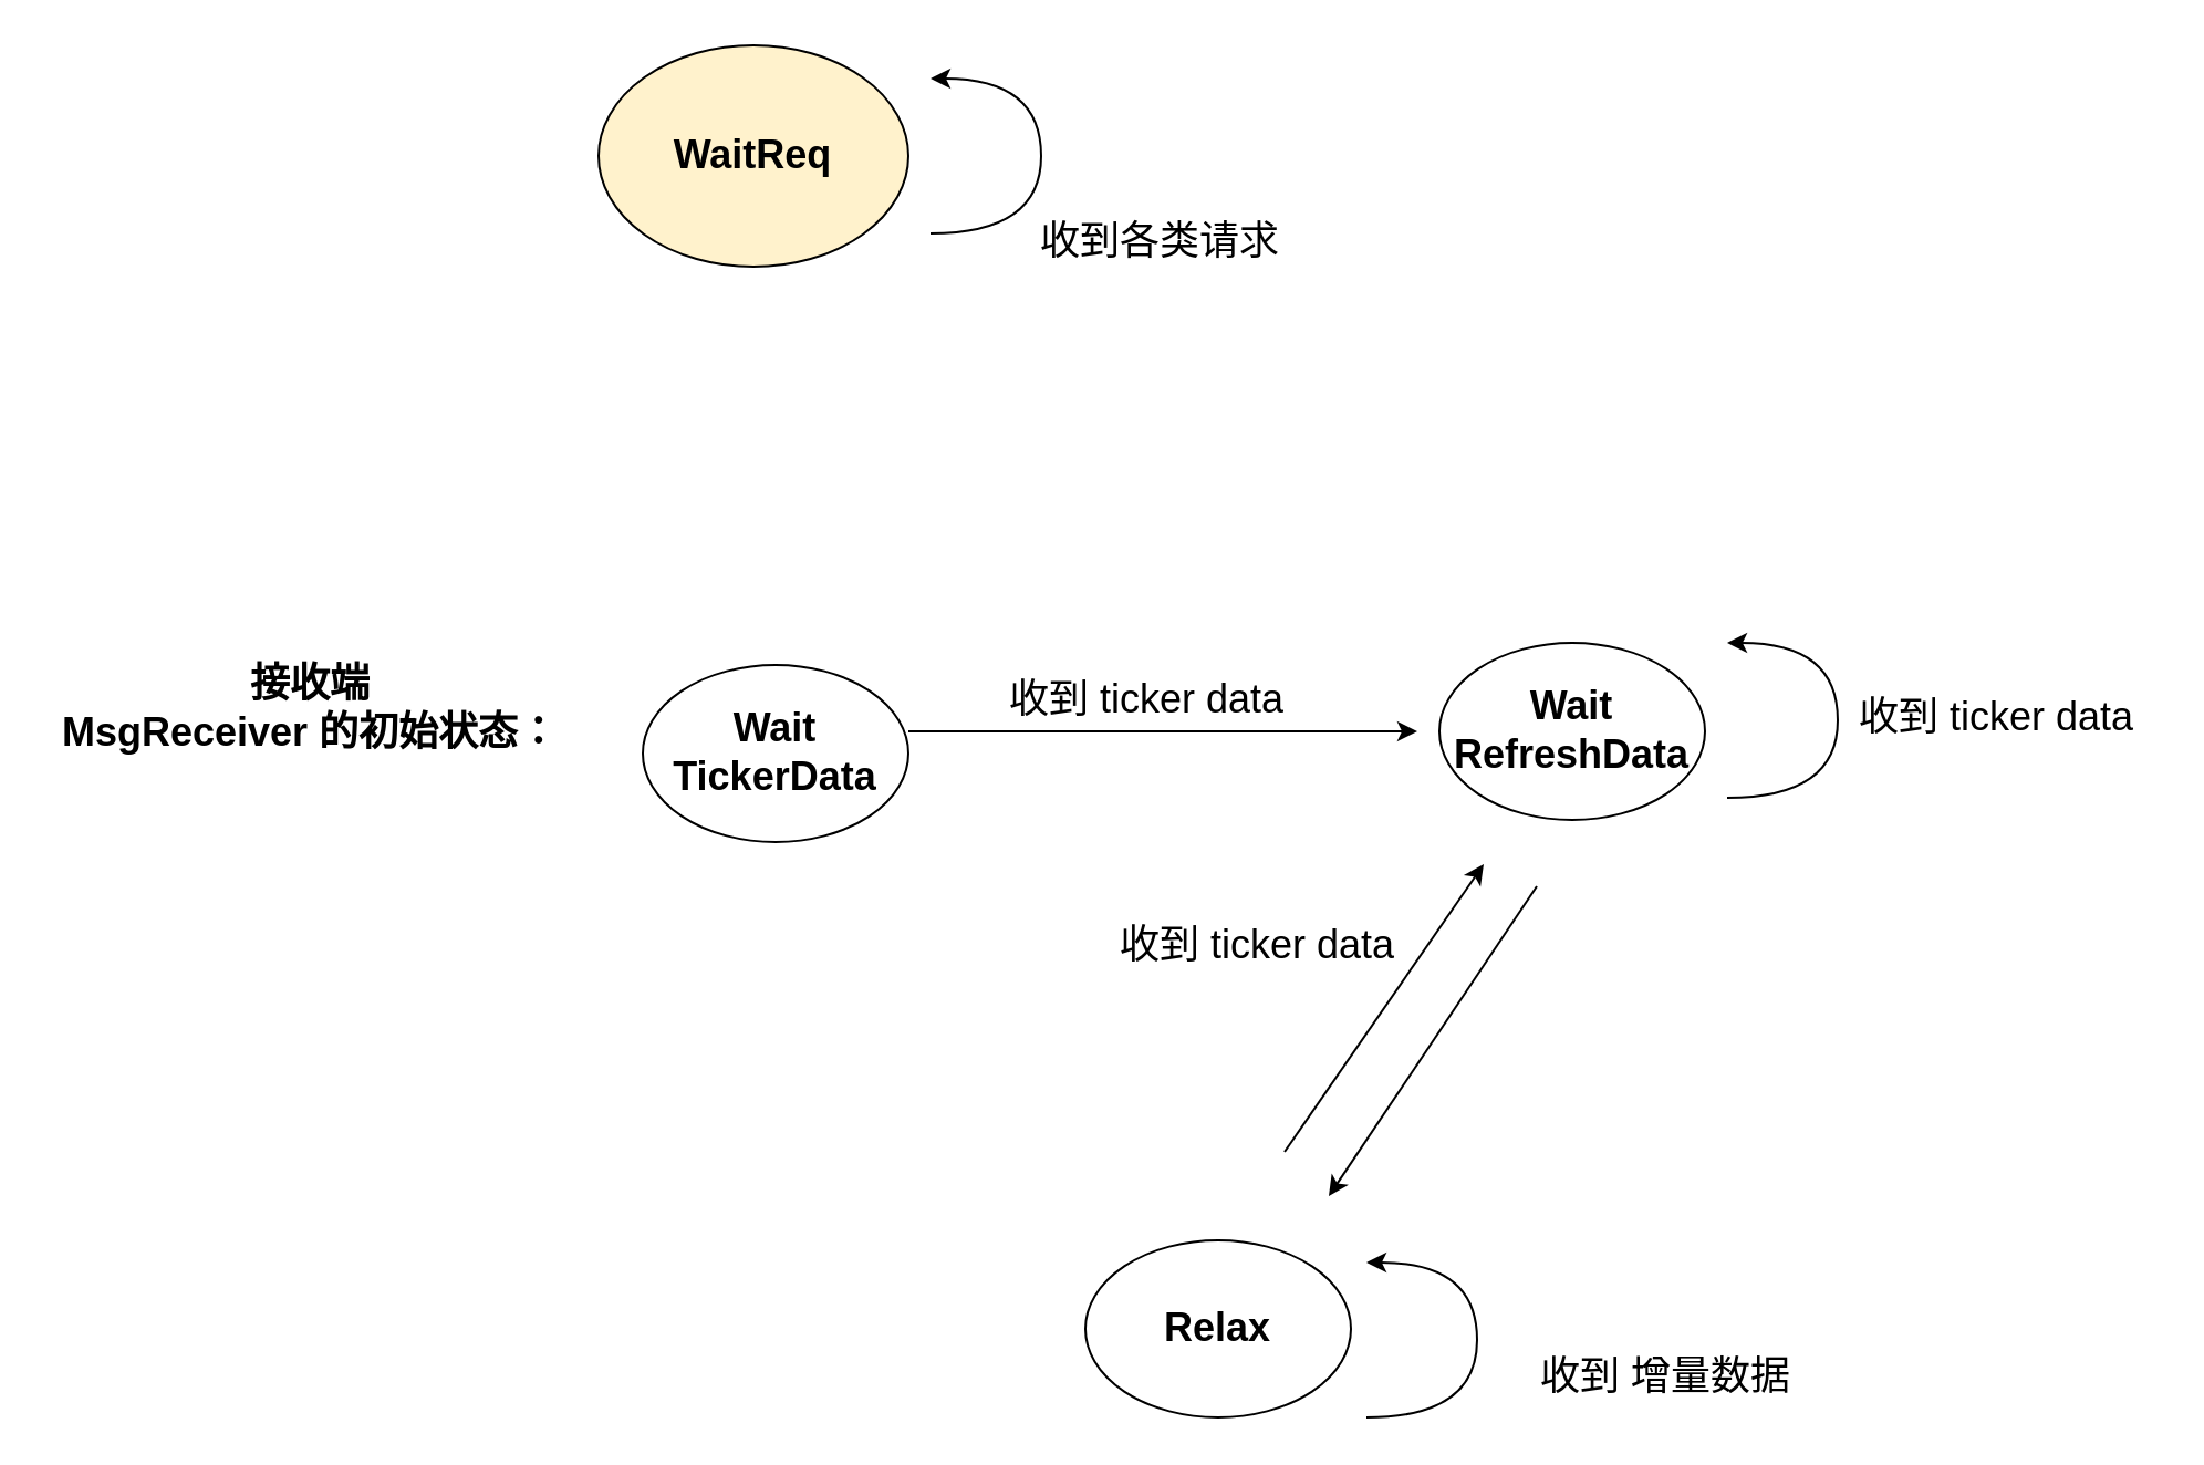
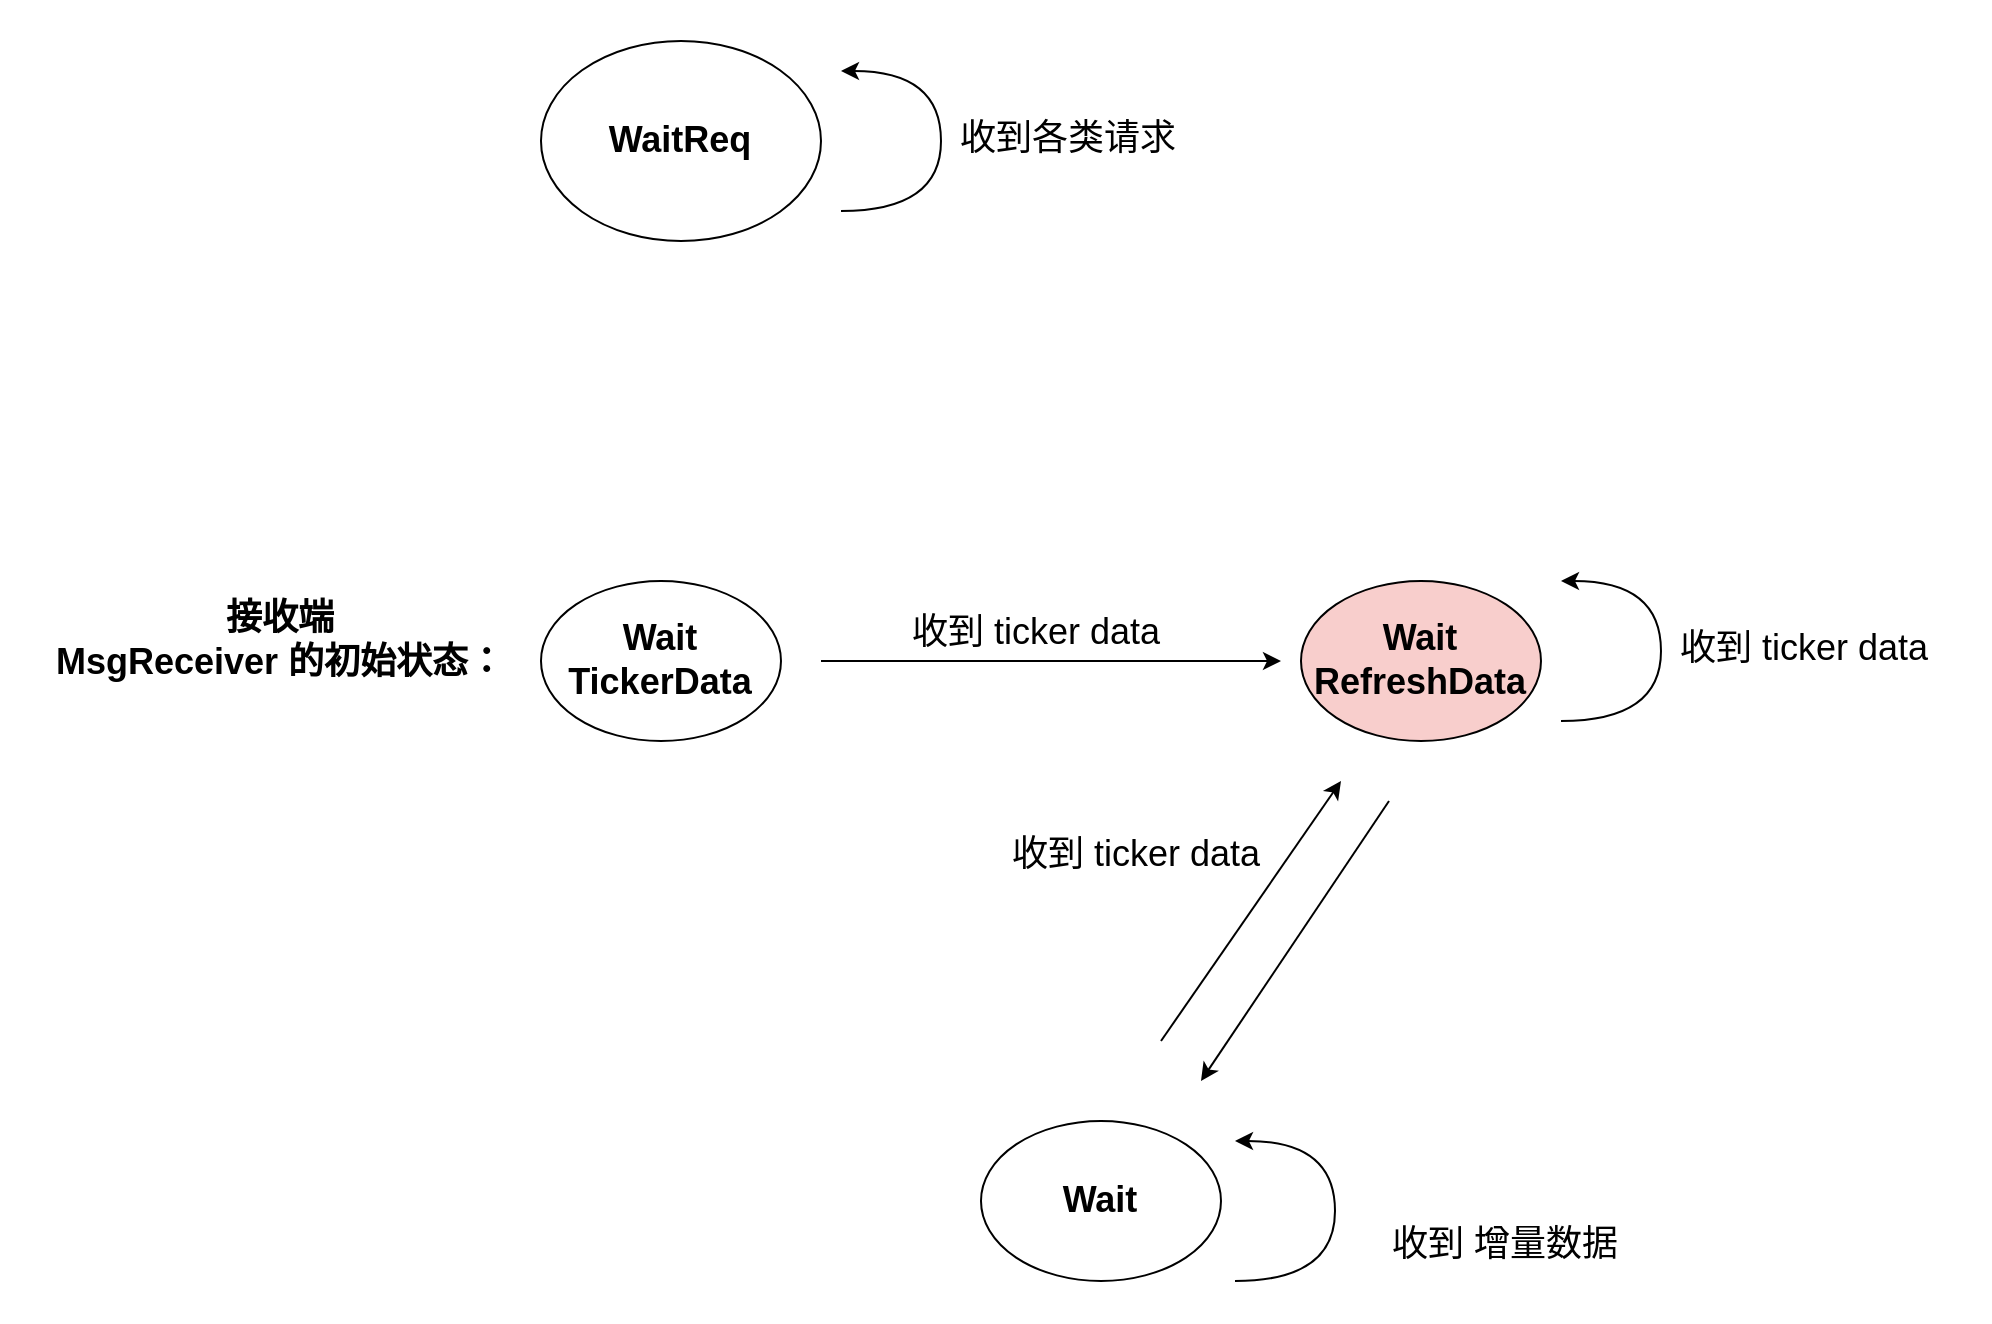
- <mxCell id="2" value="&lt;b&gt;&lt;font style=&quot;font-size: 18px;&quot;&gt;WaitReq&lt;/font&gt;&lt;/b&gt;" style="ellipse;whiteSpace=wrap;html=1;fillColor=#fff2cc;" parent="1" vertex="1"><mxGeometry x="270" y="20" width="140" height="100" as="geometry" /></mxCell>
+ <mxCell id="2" value="&lt;b&gt;&lt;font style=&quot;font-size: 18px;&quot;&gt;WaitReq&lt;/font&gt;&lt;/b&gt;" style="ellipse;whiteSpace=wrap;html=1;" parent="1" vertex="1"><mxGeometry x="270" y="20" width="140" height="100" as="geometry" /></mxCell>
- <mxCell id="14" value="收到各类请求" style="text;strokeColor=none;fillColor=none;align=left;verticalAlign=middle;spacingLeft=4;spacingRight=4;overflow=hidden;points=[[0,0.5],[1,0.5]];portConstraint=eastwest;rotatable=0;fontSize=18;" parent="1" vertex="1"><mxGeometry x="464" y="92" width="276" height="30" as="geometry" /></mxCell>
+ <mxCell id="14" value="收到各类请求" style="text;strokeColor=none;fillColor=none;align=left;verticalAlign=middle;spacingLeft=4;spacingRight=4;overflow=hidden;points=[[0,0.5],[1,0.5]];portConstraint=eastwest;rotatable=0;fontSize=18;" parent="1" vertex="1"><mxGeometry x="474" y="52" width="276" height="30" as="geometry" /></mxCell>
- <mxCell id="4" value="&lt;b&gt;&lt;font style=&quot;font-size: 18px;&quot;&gt;Wait&lt;br&gt;RefreshData&lt;/font&gt;&lt;/b&gt;" style="ellipse;whiteSpace=wrap;html=1;" parent="1" vertex="1"><mxGeometry x="650" y="290" width="120" height="80" as="geometry" /></mxCell>
+ <mxCell id="4" value="&lt;b&gt;&lt;font style=&quot;font-size: 18px;&quot;&gt;Wait&lt;br&gt;RefreshData&lt;/font&gt;&lt;/b&gt;" style="ellipse;whiteSpace=wrap;html=1;fillColor=#f8cecc;" parent="1" vertex="1"><mxGeometry x="650" y="290" width="120" height="80" as="geometry" /></mxCell>
- <mxCell id="3" value="&lt;b&gt;&lt;font style=&quot;font-size: 18px;&quot;&gt;Wait&lt;br&gt;TickerData&lt;/font&gt;&lt;/b&gt;" style="ellipse;whiteSpace=wrap;html=1;" parent="1" vertex="1"><mxGeometry x="290" y="300" width="120" height="80" as="geometry" /></mxCell>
+ <mxCell id="3" value="&lt;b&gt;&lt;font style=&quot;font-size: 18px;&quot;&gt;Wait&lt;br&gt;TickerData&lt;/font&gt;&lt;/b&gt;" style="ellipse;whiteSpace=wrap;html=1;" parent="1" vertex="1"><mxGeometry x="270" y="290" width="120" height="80" as="geometry" /></mxCell>
- <mxCell id="5" value="&lt;b&gt;&lt;font style=&quot;font-size: 18px;&quot;&gt;Relax&lt;/font&gt;&lt;/b&gt;" style="ellipse;whiteSpace=wrap;html=1;" parent="1" vertex="1"><mxGeometry x="490" y="560" width="120" height="80" as="geometry" /></mxCell>
+ <mxCell id="5" value="&lt;b&gt;&lt;font style=&quot;font-size: 18px;&quot;&gt;Wait&lt;/font&gt;&lt;/b&gt;" style="ellipse;whiteSpace=wrap;html=1;" parent="1" vertex="1"><mxGeometry x="490" y="560" width="120" height="80" as="geometry" /></mxCell>
